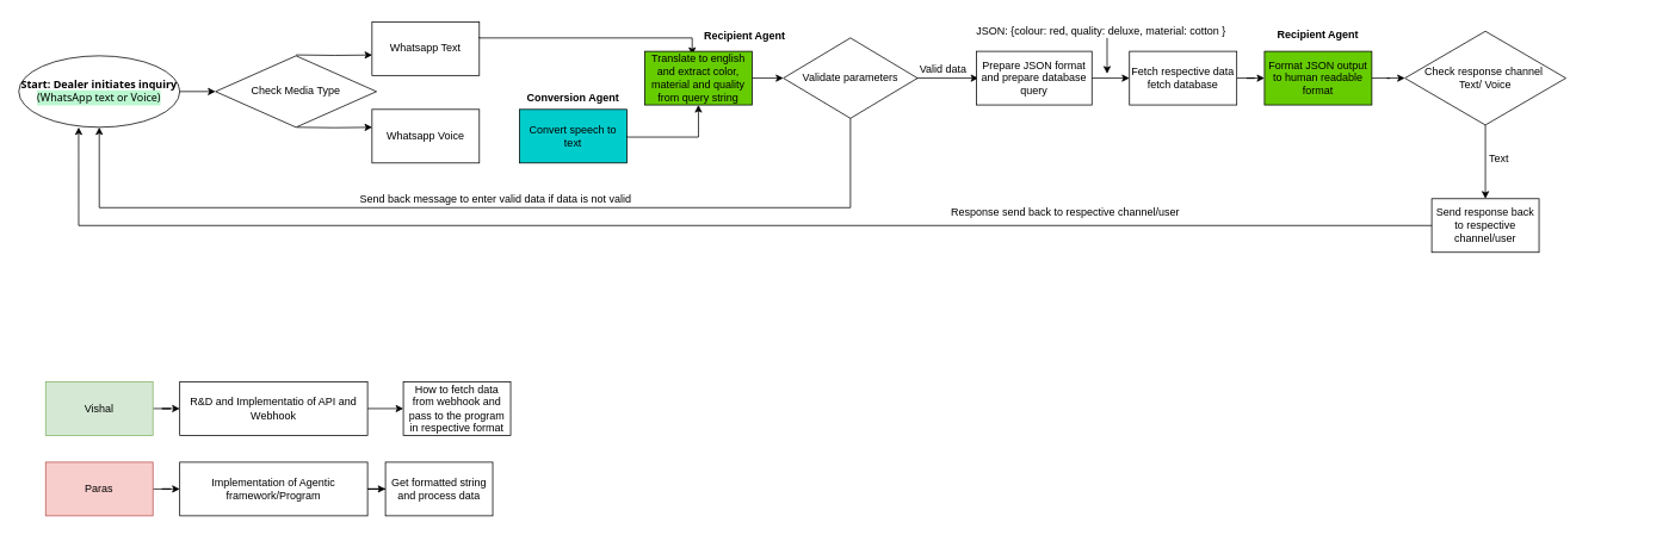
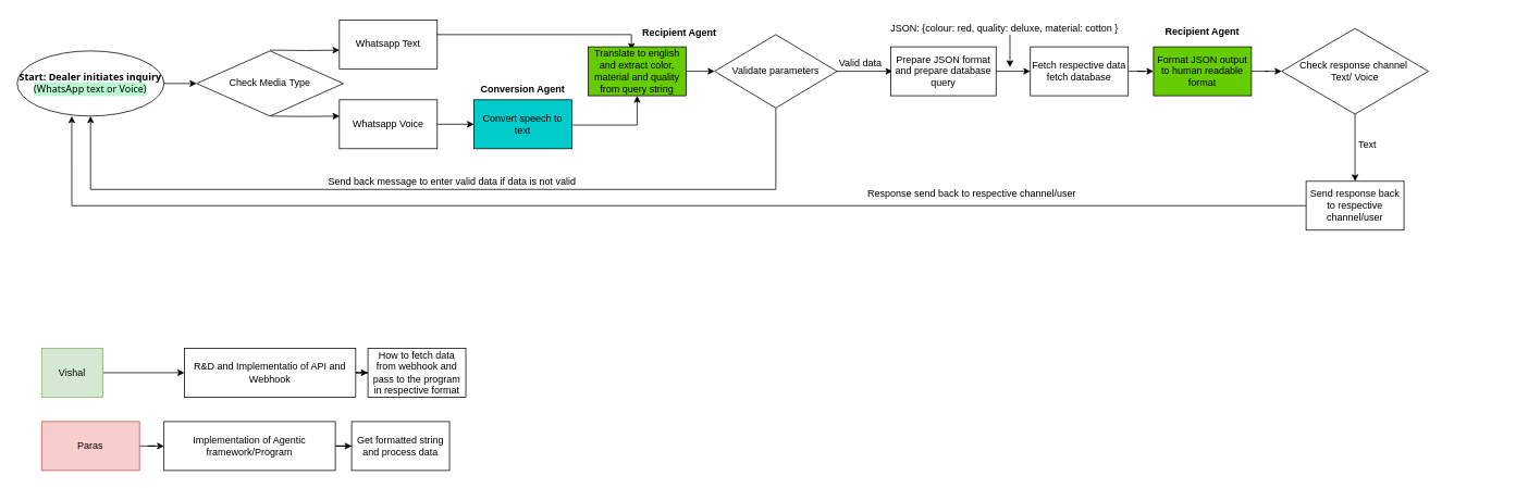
+ <mxCell id="5" value="" style="edgeStyle=orthogonalEdgeStyle;rounded=0;orthogonalLoop=1;jettySize=auto;html=1;" parent="1" source="6" target="16" edge="1"><mxGeometry relative="1" as="geometry" /></mxCell>
- <mxCell id="13" value="Vishal" style="rounded=0;whiteSpace=wrap;html=1;fillColor=#d5e8d4;strokeColor=#82b366;" parent="1" vertex="1"><mxGeometry x="50" y="427" width="120" height="60" as="geometry" /></mxCell>
+ <mxCell id="13" value="Vishal" style="rounded=0;whiteSpace=wrap;html=1;fillColor=#d5e8d4;strokeColor=#82b366;" parent="1" vertex="1"><mxGeometry x="50" y="427" width="75" height="60" as="geometry" /></mxCell>
- <mxCell id="41" value="R&amp;amp;D and Implementatio of API and Webhook" style="rounded=0;whiteSpace=wrap;html=1;" parent="1" vertex="1"><mxGeometry x="200" y="427" width="210" height="60" as="geometry" /></mxCell>
+ <mxCell id="41" value="R&amp;amp;D and Implementatio of API and Webhook" style="rounded=0;whiteSpace=wrap;html=1;" parent="1" vertex="1"><mxGeometry x="225" y="427" width="210" height="60" as="geometry" /></mxCell>
